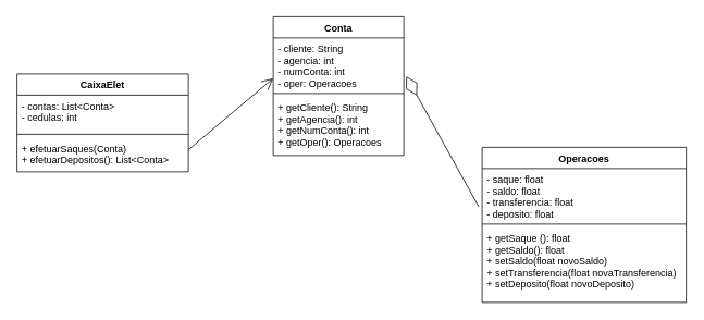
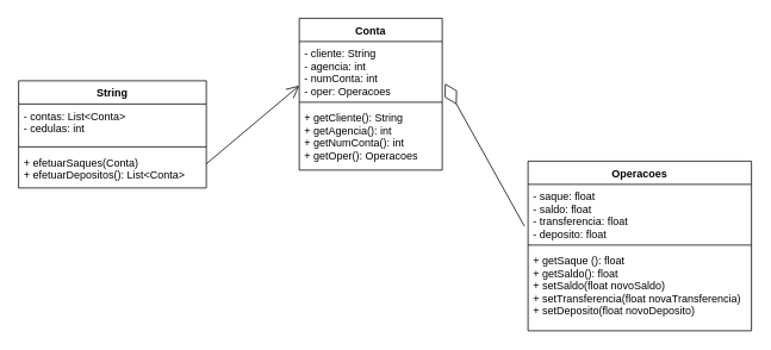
- <mxCell id="2" value="CaixaElet" style="swimlane;fontStyle=1;align=center;verticalAlign=top;childLayout=stackLayout;horizontal=1;startSize=26;horizontalStack=0;resizeParent=1;resizeParentMax=0;resizeLast=0;collapsible=1;marginBottom=0;" vertex="1" parent="1"><mxGeometry x="20" y="90" width="210" height="120" as="geometry" /></mxCell>
+ <mxCell id="2" value="String" style="swimlane;fontStyle=1;align=center;verticalAlign=top;childLayout=stackLayout;horizontal=1;startSize=26;horizontalStack=0;resizeParent=1;resizeParentMax=0;resizeLast=0;collapsible=1;marginBottom=0;" vertex="1" parent="1"><mxGeometry x="20" y="90" width="210" height="120" as="geometry" /></mxCell>
